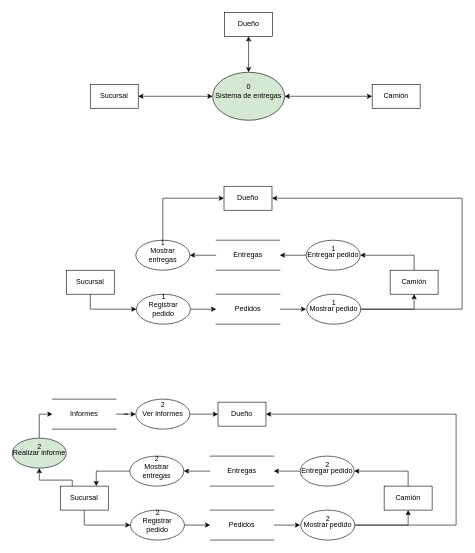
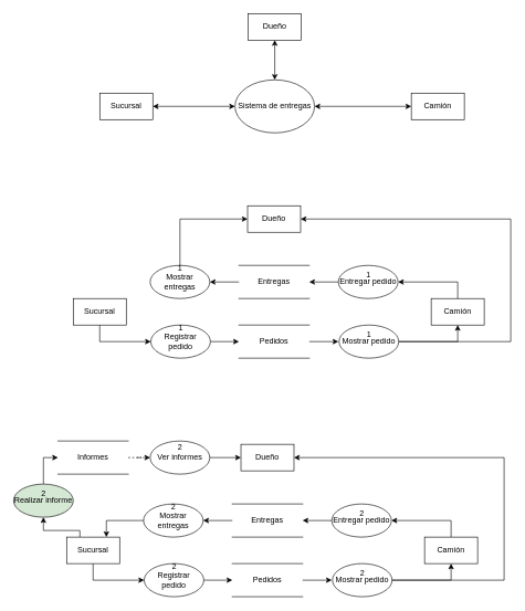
- <mxCell id="9" value="0" style="text;html=1;align=center;verticalAlign=middle;resizable=0;points=[];autosize=1;strokeColor=none;fillColor=none;" vertex="1" parent="1"><mxGeometry x="399" y="130" width="30" height="30" as="geometry" /></mxCell>
- <mxCell id="2" value="Sistema de entregas" style="ellipse;whiteSpace=wrap;html=1;fillColor=#d5e8d4;" vertex="1" parent="1"><mxGeometry x="354" y="120" width="120" height="80" as="geometry" /></mxCell>
+ <mxCell id="2" value="Sistema de entregas" style="ellipse;whiteSpace=wrap;html=1;" vertex="1" parent="1"><mxGeometry x="354" y="120" width="120" height="80" as="geometry" /></mxCell>
- <mxCell id="57" style="edgeStyle=orthogonalEdgeStyle;rounded=0;orthogonalLoop=1;jettySize=auto;html=1;entryX=0;entryY=0.5;entryDx=0;entryDy=0;" edge="1" parent="1" source="58" target="60"><mxGeometry relative="1" as="geometry" /></mxCell>
+ <mxCell id="57" style="edgeStyle=orthogonalEdgeStyle;rounded=0;orthogonalLoop=1;jettySize=auto;html=1;entryX=0;entryY=0.5;entryDx=0;entryDy=0;dashed=1;" edge="1" parent="1" source="58" target="60"><mxGeometry relative="1" as="geometry" /></mxCell>
